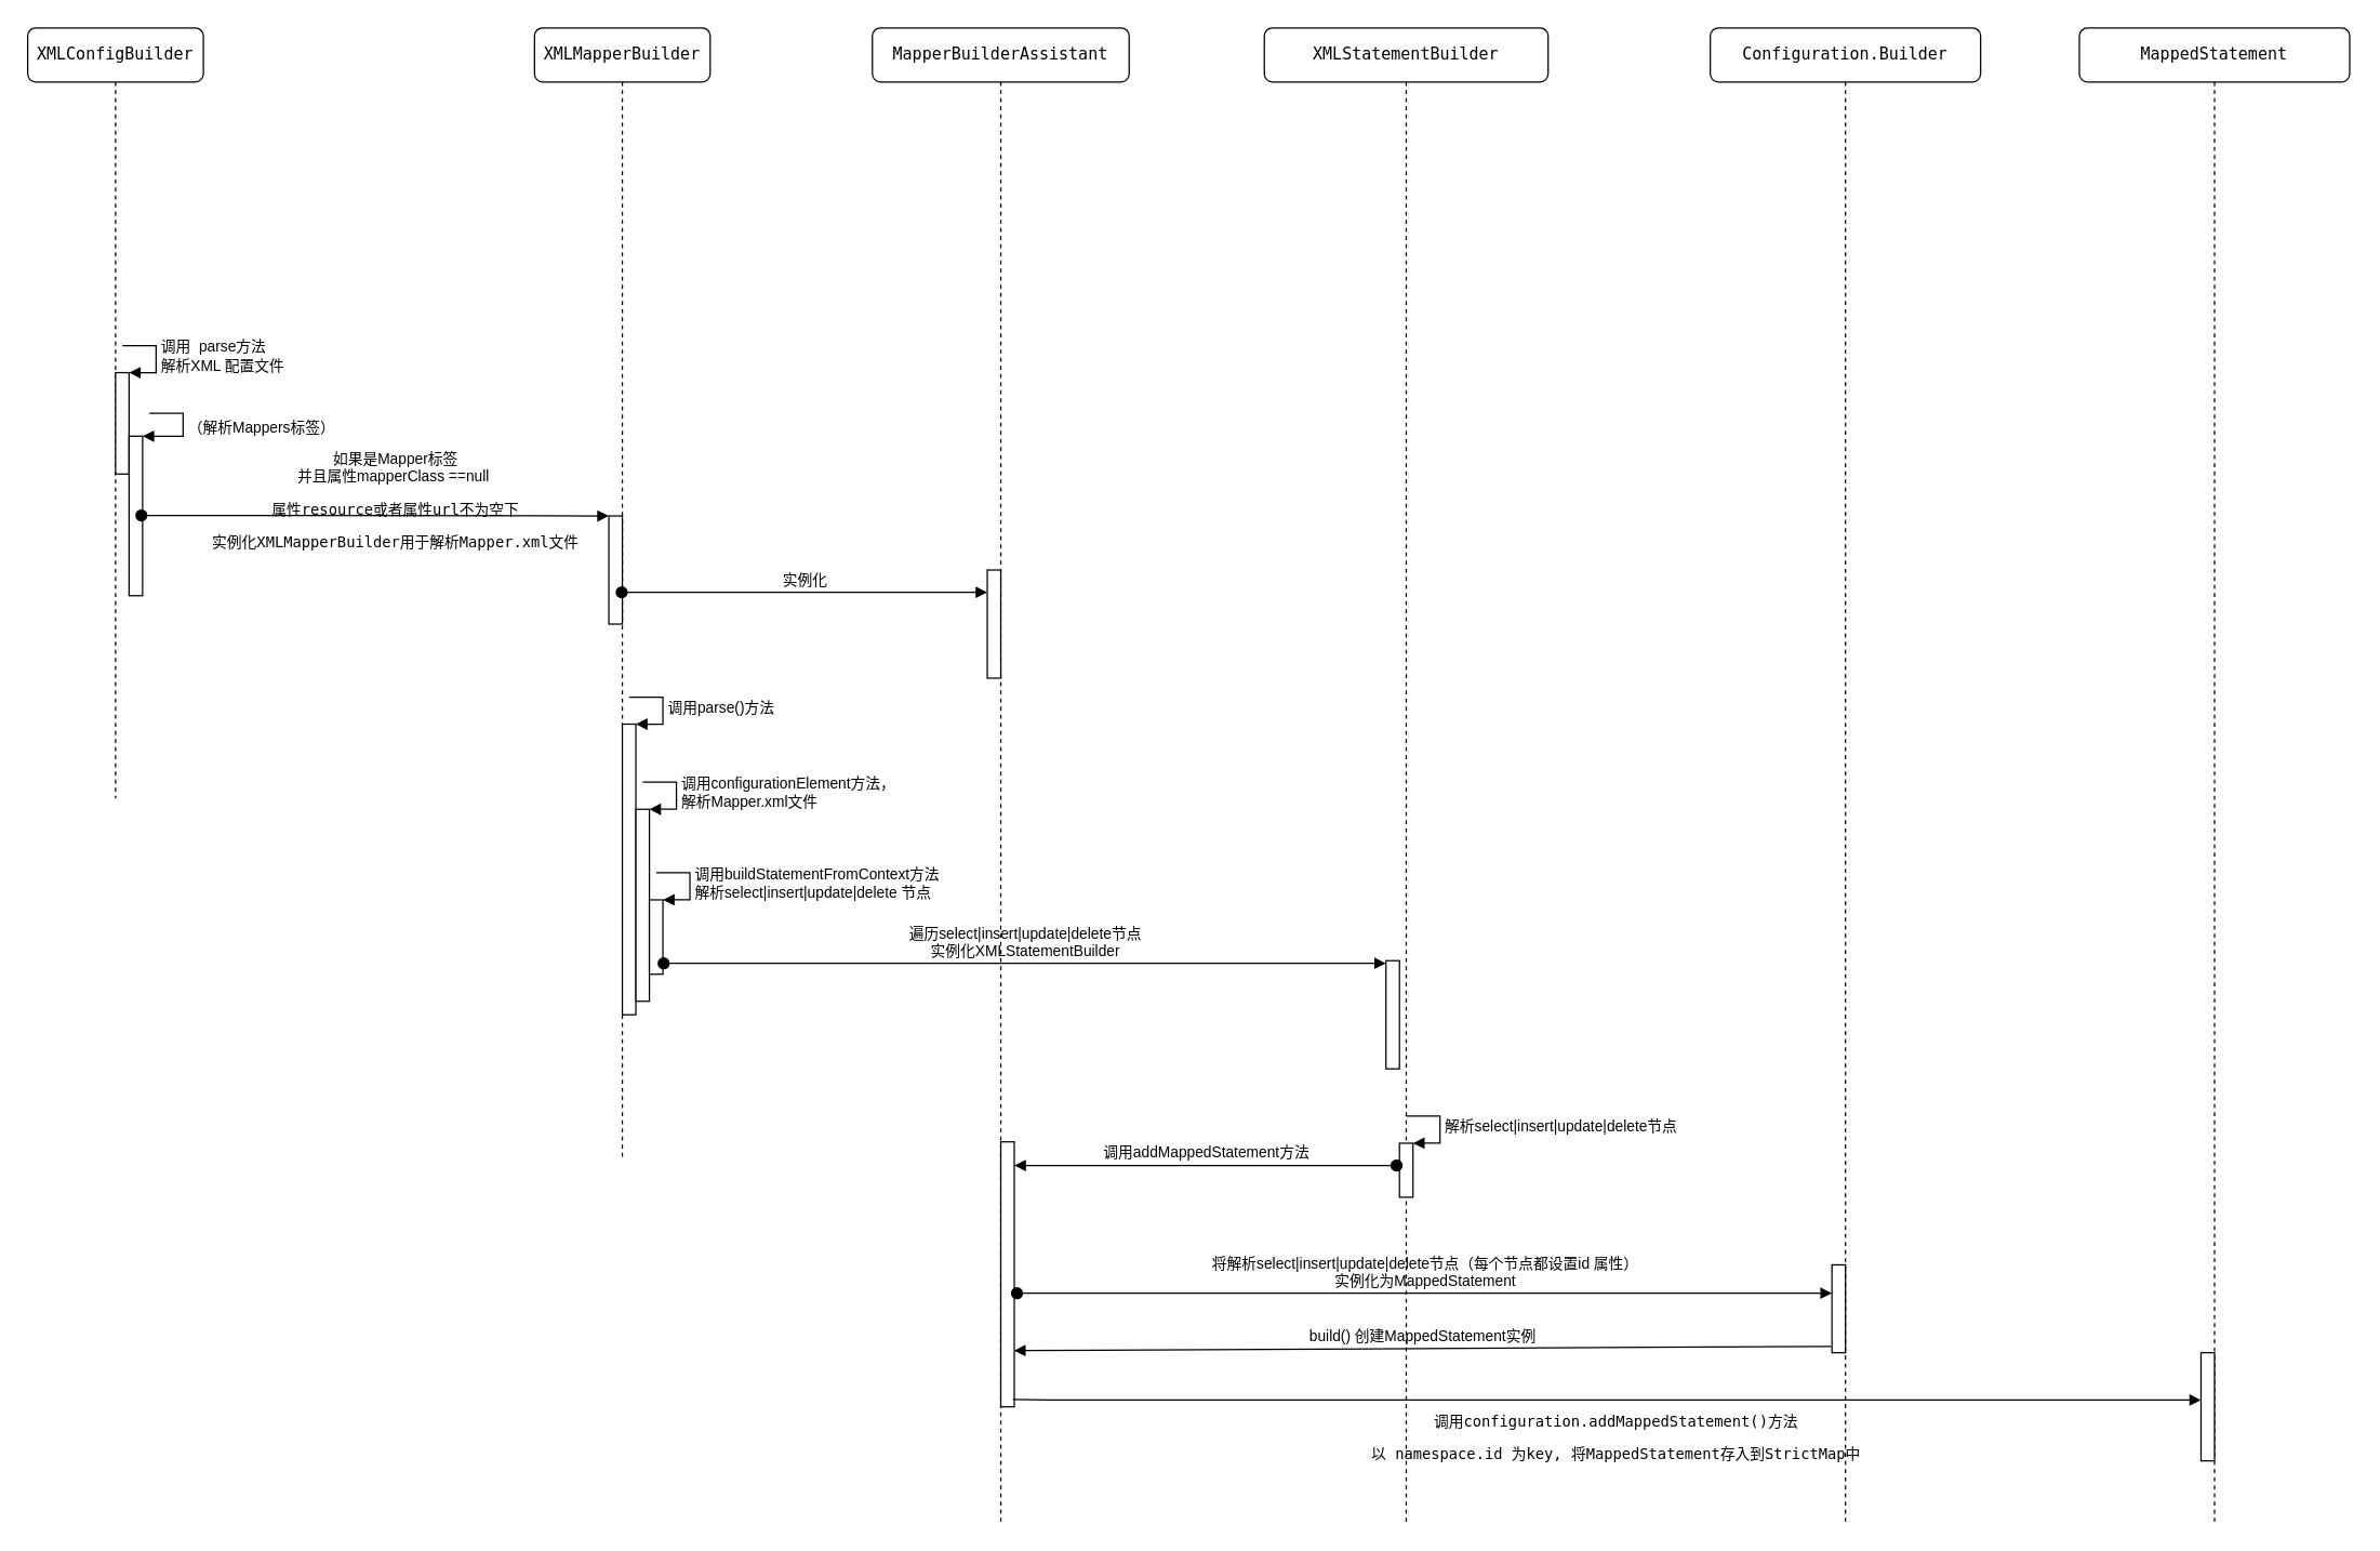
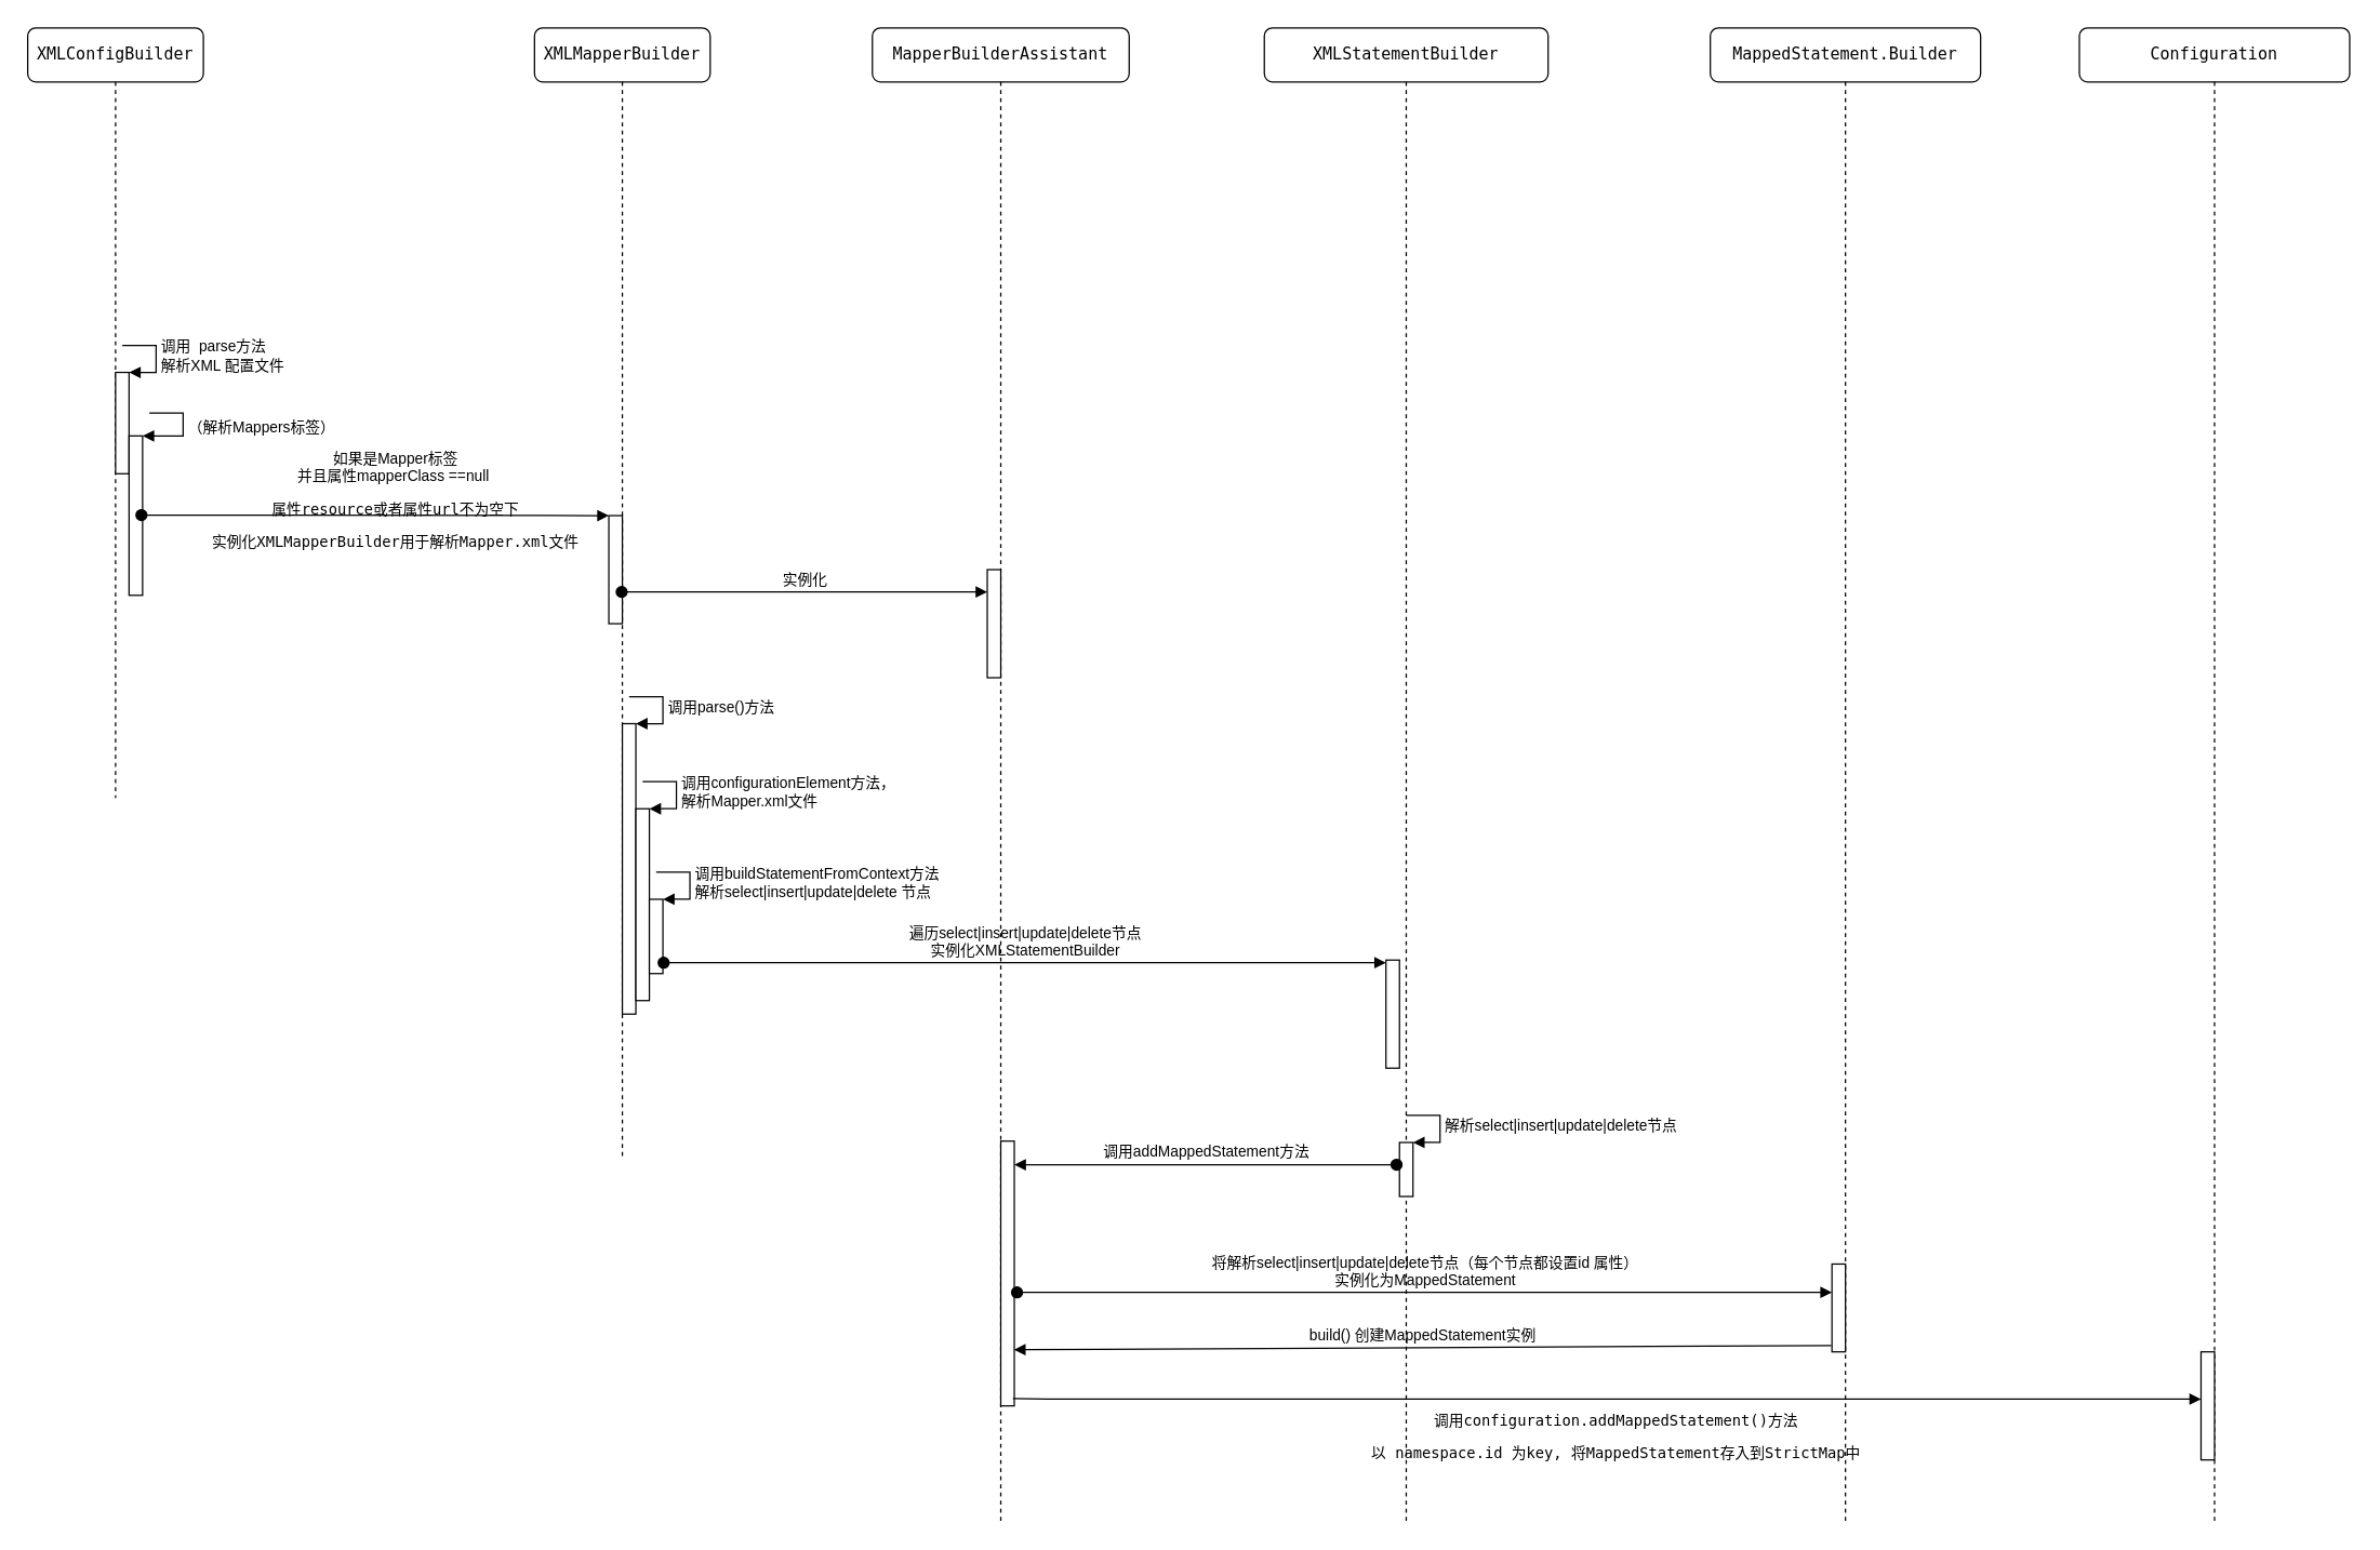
- <mxCell id="26" value="&lt;pre&gt;&lt;pre&gt;&lt;pre&gt;&lt;pre&gt;&lt;pre&gt;&lt;pre&gt;Configuration.Builder&lt;/pre&gt;&lt;/pre&gt;&lt;/pre&gt;&lt;/pre&gt;&lt;/pre&gt;&lt;/pre&gt;" style="shape=umlLifeline;perimeter=lifelinePerimeter;whiteSpace=wrap;html=1;container=1;collapsible=0;recursiveResize=0;outlineConnect=0;rounded=1;shadow=0;comic=0;labelBackgroundColor=none;strokeColor=#000000;strokeWidth=1;fillColor=#FFFFFF;fontFamily=Verdana;fontSize=12;fontColor=#000000;align=center;" parent="1" vertex="1"><mxGeometry x="1265" y="20" width="200" height="1105" as="geometry" /></mxCell>
+ <mxCell id="26" value="&lt;pre&gt;&lt;pre&gt;&lt;pre&gt;&lt;pre&gt;&lt;pre&gt;&lt;pre&gt;MappedStatement.Builder&lt;/pre&gt;&lt;/pre&gt;&lt;/pre&gt;&lt;/pre&gt;&lt;/pre&gt;&lt;/pre&gt;" style="shape=umlLifeline;perimeter=lifelinePerimeter;whiteSpace=wrap;html=1;container=1;collapsible=0;recursiveResize=0;outlineConnect=0;rounded=1;shadow=0;comic=0;labelBackgroundColor=none;strokeColor=#000000;strokeWidth=1;fillColor=#FFFFFF;fontFamily=Verdana;fontSize=12;fontColor=#000000;align=center;" parent="1" vertex="1"><mxGeometry x="1265" y="20" width="200" height="1105" as="geometry" /></mxCell>
- <mxCell id="29" value="&lt;pre&gt;&lt;pre&gt;&lt;pre&gt;&lt;pre&gt;&lt;pre&gt;&lt;pre&gt;MappedStatement&lt;/pre&gt;&lt;/pre&gt;&lt;/pre&gt;&lt;/pre&gt;&lt;/pre&gt;&lt;/pre&gt;" style="shape=umlLifeline;perimeter=lifelinePerimeter;whiteSpace=wrap;html=1;container=1;collapsible=0;recursiveResize=0;outlineConnect=0;rounded=1;shadow=0;comic=0;labelBackgroundColor=none;strokeColor=#000000;strokeWidth=1;fillColor=#FFFFFF;fontFamily=Verdana;fontSize=12;fontColor=#000000;align=center;" parent="1" vertex="1"><mxGeometry x="1538.077" y="20" width="200" height="1105" as="geometry" /></mxCell>
+ <mxCell id="29" value="&lt;pre&gt;&lt;pre&gt;&lt;pre&gt;&lt;pre&gt;&lt;pre&gt;&lt;pre&gt;Configuration&lt;/pre&gt;&lt;/pre&gt;&lt;/pre&gt;&lt;/pre&gt;&lt;/pre&gt;&lt;/pre&gt;" style="shape=umlLifeline;perimeter=lifelinePerimeter;whiteSpace=wrap;html=1;container=1;collapsible=0;recursiveResize=0;outlineConnect=0;rounded=1;shadow=0;comic=0;labelBackgroundColor=none;strokeColor=#000000;strokeWidth=1;fillColor=#FFFFFF;fontFamily=Verdana;fontSize=12;fontColor=#000000;align=center;" parent="1" vertex="1"><mxGeometry x="1538.077" y="20" width="200" height="1105" as="geometry" /></mxCell>
